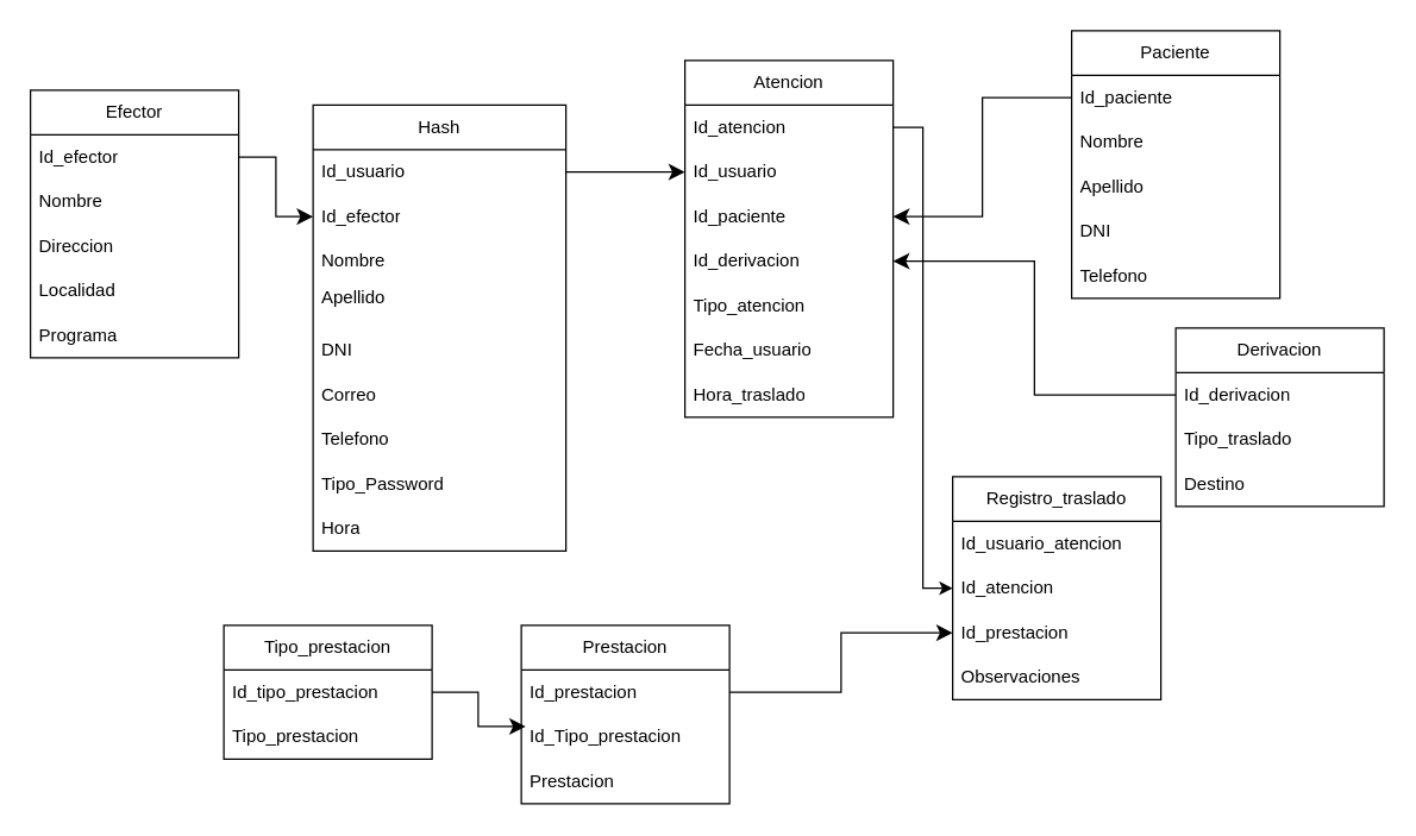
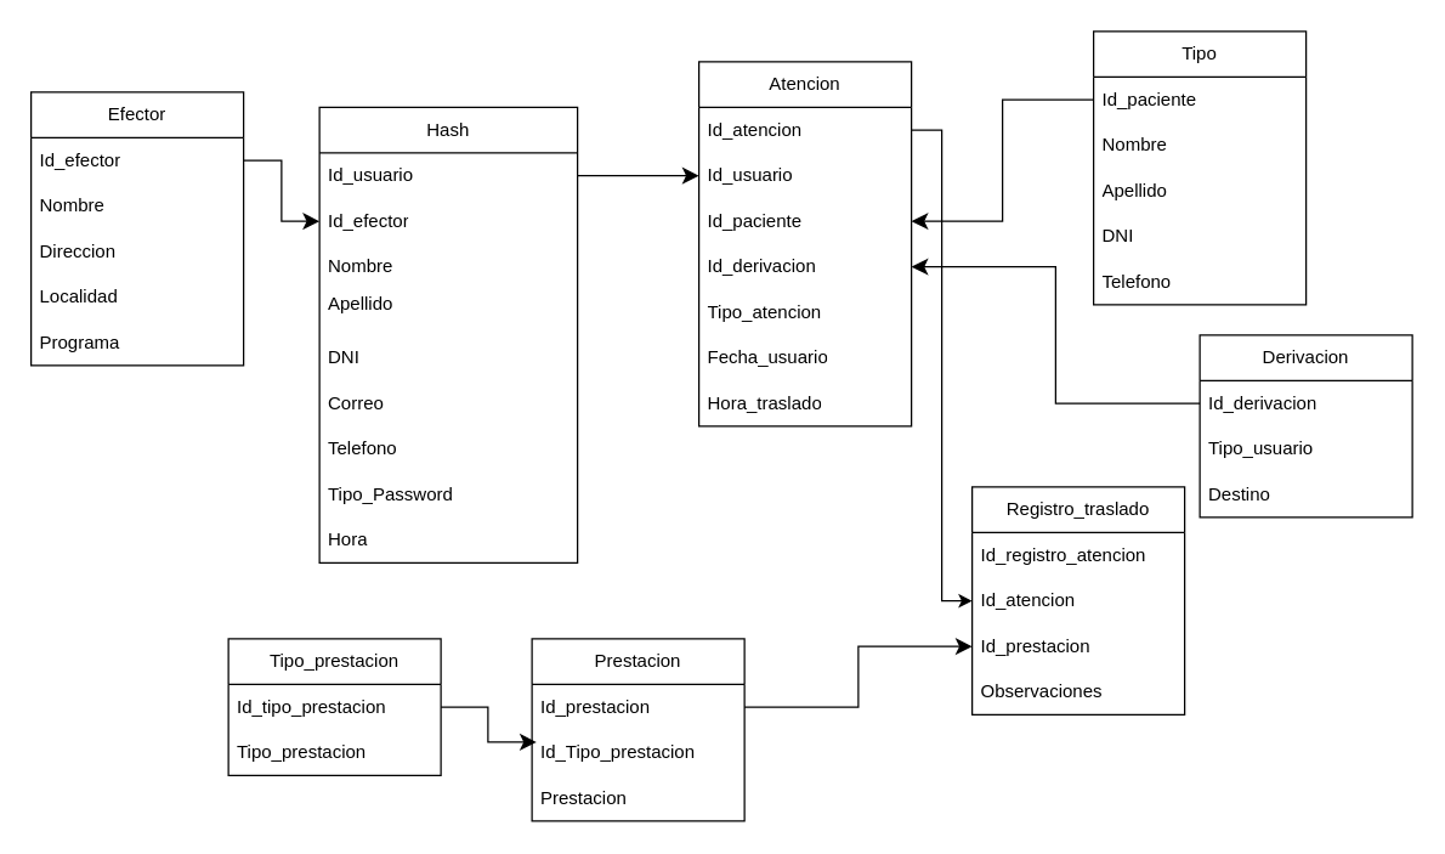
- <mxCell id="18" value="Paciente" style="swimlane;fontStyle=0;childLayout=stackLayout;horizontal=1;startSize=30;horizontalStack=0;resizeParent=1;resizeParentMax=0;resizeLast=0;collapsible=1;marginBottom=0;whiteSpace=wrap;html=1;" vertex="1" parent="1"><mxGeometry x="720" y="20" width="140" height="180" as="geometry" /></mxCell>
+ <mxCell id="18" value="Tipo" style="swimlane;fontStyle=0;childLayout=stackLayout;horizontal=1;startSize=30;horizontalStack=0;resizeParent=1;resizeParentMax=0;resizeLast=0;collapsible=1;marginBottom=0;whiteSpace=wrap;html=1;" vertex="1" parent="1"><mxGeometry x="720" y="20" width="140" height="180" as="geometry" /></mxCell>
- <mxCell id="46" value="Tipo_traslado" style="text;strokeColor=none;fillColor=none;align=left;verticalAlign=middle;spacingLeft=4;spacingRight=4;overflow=hidden;points=[[0,0.5],[1,0.5]];portConstraint=eastwest;rotatable=0;whiteSpace=wrap;html=1;" vertex="1" parent="44"><mxGeometry y="60" width="140" height="30" as="geometry" /></mxCell>
+ <mxCell id="46" value="Tipo_usuario" style="text;strokeColor=none;fillColor=none;align=left;verticalAlign=middle;spacingLeft=4;spacingRight=4;overflow=hidden;points=[[0,0.5],[1,0.5]];portConstraint=eastwest;rotatable=0;whiteSpace=wrap;html=1;" vertex="1" parent="44"><mxGeometry y="60" width="140" height="30" as="geometry" /></mxCell>
- <mxCell id="50" value="Id_usuario_atencion" style="text;strokeColor=none;fillColor=none;align=left;verticalAlign=middle;spacingLeft=4;spacingRight=4;overflow=hidden;points=[[0,0.5],[1,0.5]];portConstraint=eastwest;rotatable=0;whiteSpace=wrap;html=1;" vertex="1" parent="49"><mxGeometry y="30" width="140" height="30" as="geometry" /></mxCell>
+ <mxCell id="50" value="Id_registro_atencion" style="text;strokeColor=none;fillColor=none;align=left;verticalAlign=middle;spacingLeft=4;spacingRight=4;overflow=hidden;points=[[0,0.5],[1,0.5]];portConstraint=eastwest;rotatable=0;whiteSpace=wrap;html=1;" vertex="1" parent="49"><mxGeometry y="30" width="140" height="30" as="geometry" /></mxCell>
